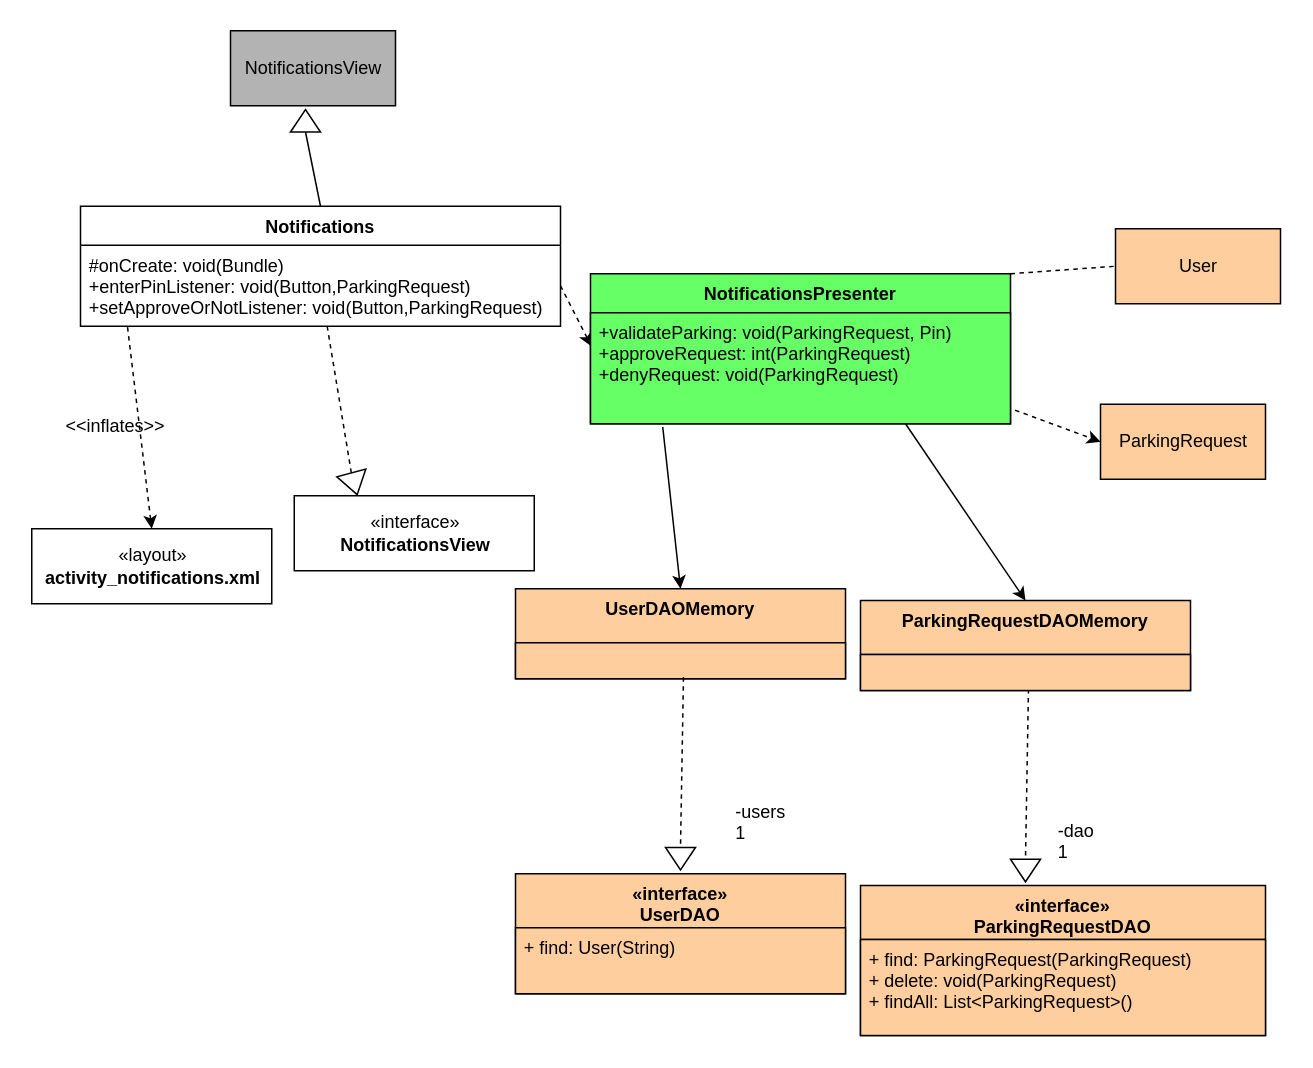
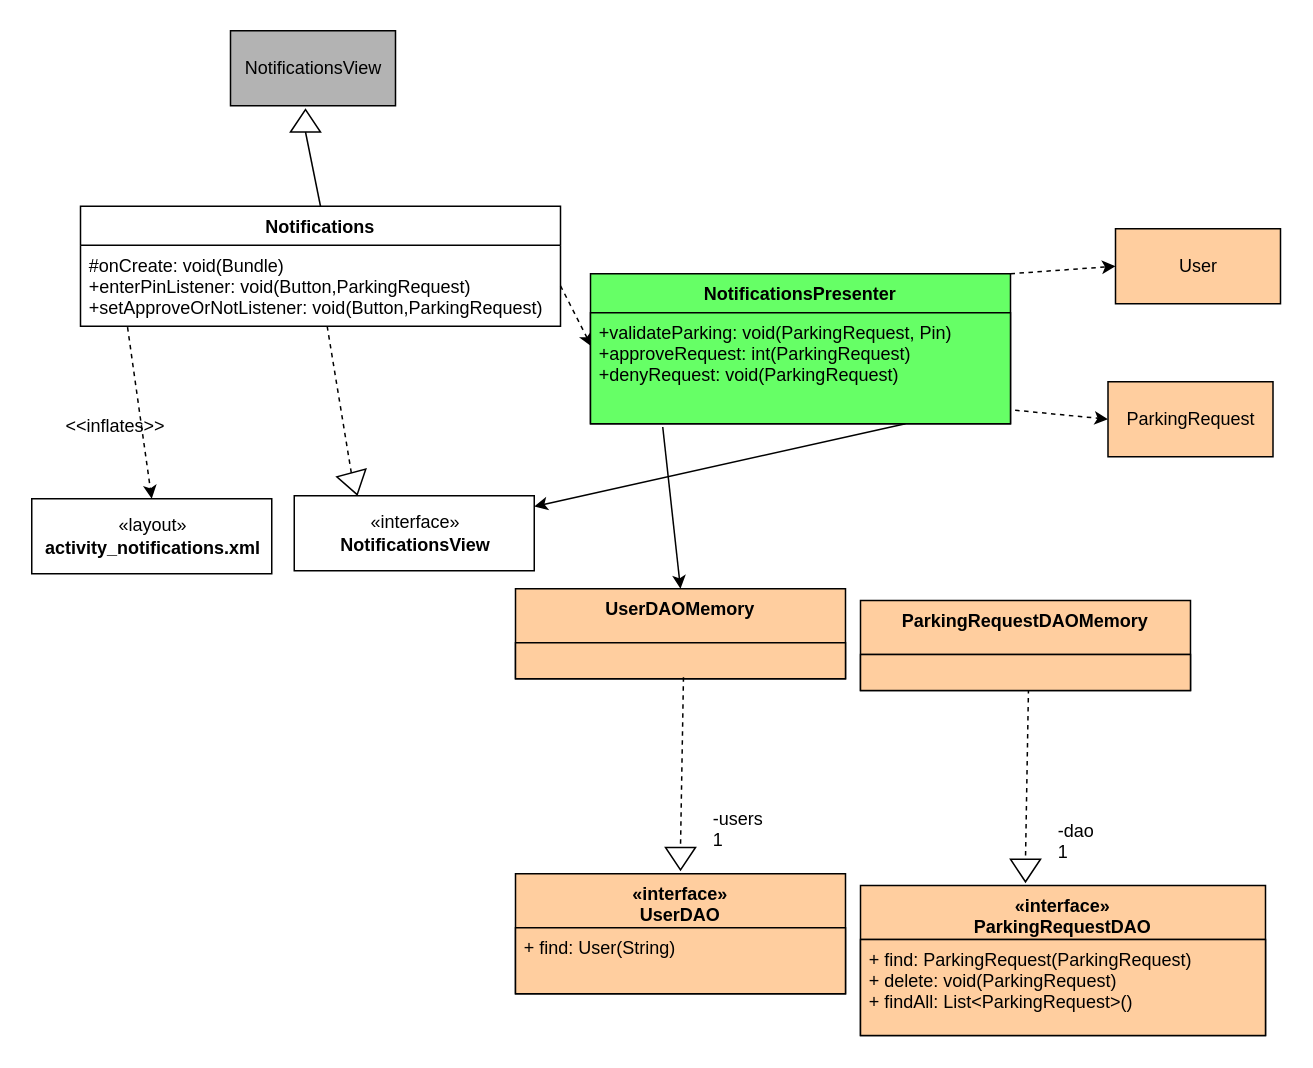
- <mxCell id="14" value="" style="endArrow=none;html=1;exitX=1;exitY=0;exitDx=0;exitDy=0;dashed=1;entryX=0;entryY=0.5;entryDx=0;entryDy=0;" edge="1" parent="1" source="11" target="16"><mxGeometry width="50" height="50" relative="1" as="geometry"><mxPoint x="583" y="214.28" as="sourcePoint" /><mxPoint x="653" y="192" as="targetPoint" /></mxGeometry></mxCell>
+ <mxCell id="14" value="" style="endArrow=classic;html=1;exitX=1;exitY=0;exitDx=0;exitDy=0;dashed=1;entryX=0;entryY=0.5;entryDx=0;entryDy=0;" edge="1" parent="1" source="11" target="16"><mxGeometry width="50" height="50" relative="1" as="geometry"><mxPoint x="583" y="214.28" as="sourcePoint" /><mxPoint x="653" y="192" as="targetPoint" /></mxGeometry></mxCell>
- <mxCell id="17" value="ParkingRequest" style="html=1;strokeColor=#000000;fillColor=#FFCE9F;gradientColor=none;" vertex="1" parent="1"><mxGeometry x="733" y="269" width="110" height="50" as="geometry" /></mxCell>
+ <mxCell id="17" value="ParkingRequest" style="html=1;strokeColor=#000000;fillColor=#FFCE9F;gradientColor=none;" vertex="1" parent="1"><mxGeometry x="738" y="254" width="110" height="50" as="geometry" /></mxCell>
- <mxCell id="28" value="" style="endArrow=classic;html=1;exitX=0.75;exitY=1;exitDx=0;exitDy=0;entryX=0.5;entryY=0;entryDx=0;entryDy=0;" edge="1" parent="1" target="32" source="11"><mxGeometry width="50" height="50" relative="1" as="geometry"><mxPoint x="671.16" y="291.996" as="sourcePoint" /><mxPoint x="643" y="369.85" as="targetPoint" /></mxGeometry></mxCell>
+ <mxCell id="28" value="" style="endArrow=classic;html=1;exitX=0.75;exitY=1;exitDx=0;exitDy=0;" edge="1" parent="1" target="9" source="11"><mxGeometry width="50" height="50" relative="1" as="geometry"><mxPoint x="671.16" y="291.996" as="sourcePoint" /><mxPoint x="643" y="369.85" as="targetPoint" /></mxGeometry></mxCell>
- <mxCell id="6" value="«layout»&lt;br&gt;&lt;b&gt;activity_notifications.xml&lt;/b&gt;" style="html=1;strokeColor=#000000;fillColor=#FFFFFF;" vertex="1" parent="1"><mxGeometry x="20.5" y="352" width="160" height="50" as="geometry" /></mxCell>
+ <mxCell id="6" value="«layout»&lt;br&gt;&lt;b&gt;activity_notifications.xml&lt;/b&gt;" style="html=1;strokeColor=#000000;fillColor=#FFFFFF;" vertex="1" parent="1"><mxGeometry x="20.5" y="332" width="160" height="50" as="geometry" /></mxCell>
- <mxCell id="25" value="-users&lt;br&gt;1" style="text;html=1;" vertex="1" parent="1"><mxGeometry x="488" y="527" width="50" height="30" as="geometry" /></mxCell>
+ <mxCell id="25" value="-users&lt;br&gt;1" style="text;html=1;" vertex="1" parent="1"><mxGeometry x="473" y="532" width="50" height="30" as="geometry" /></mxCell>
